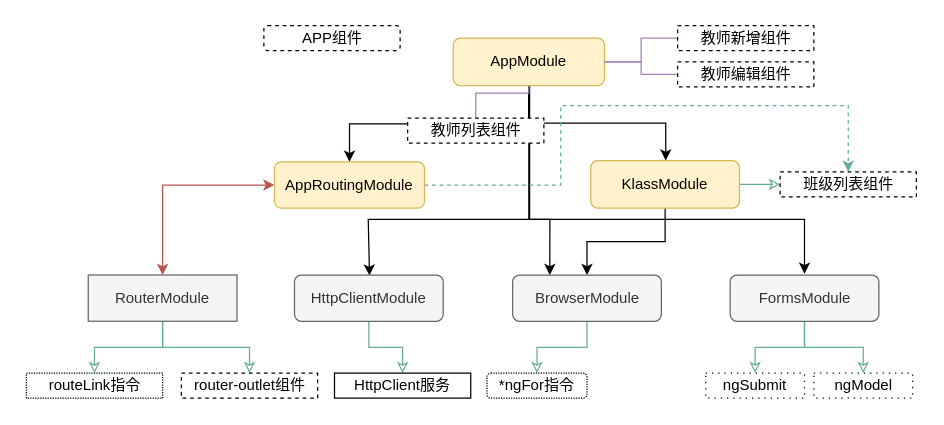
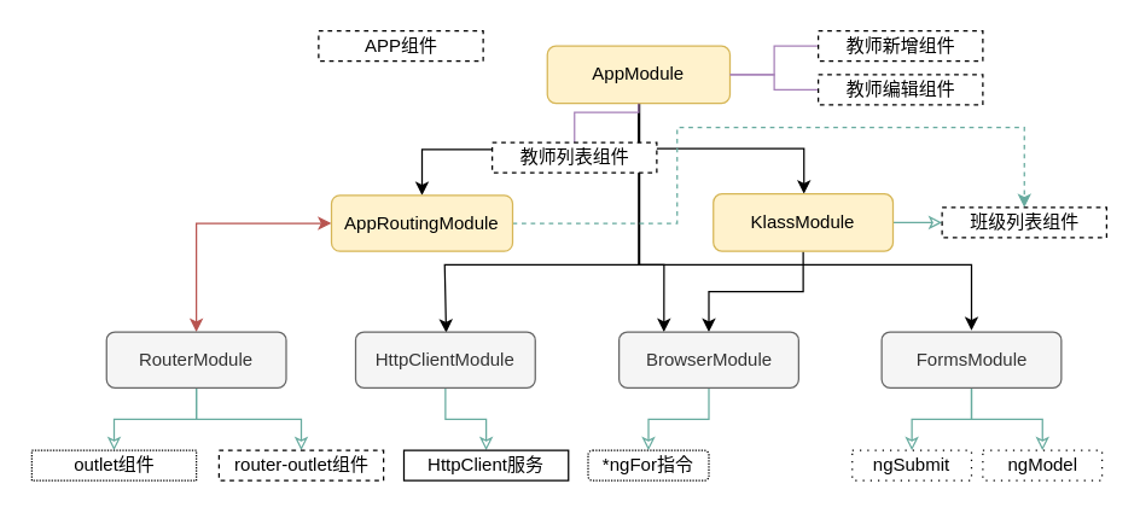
- <mxCell id="29" value="APP组件" style="whiteSpace=wrap;html=1;dashed=1;rounded=1;" vertex="1" parent="1"><mxGeometry x="210.5" y="20" width="109" height="20" as="geometry" /></mxCell>
+ <mxCell id="29" value="APP组件" style="rounded=0;whiteSpace=wrap;html=1;dashed=1;" vertex="1" parent="1"><mxGeometry x="210.5" y="20" width="109" height="20" as="geometry" /></mxCell>
- <mxCell id="16" value="RouterModule" style="whiteSpace=wrap;html=1;fillColor=#f5f5f5;strokeColor=#666666;fontColor=#333333;rounded=0;" vertex="1" parent="1"><mxGeometry x="70" y="219.5" width="119" height="37" as="geometry" /></mxCell>
+ <mxCell id="16" value="RouterModule" style="rounded=1;whiteSpace=wrap;html=1;fillColor=#f5f5f5;strokeColor=#666666;fontColor=#333333;" vertex="1" parent="1"><mxGeometry x="70" y="219.5" width="119" height="37" as="geometry" /></mxCell>
- <mxCell id="32" value="routeLink指令" style="rounded=0;whiteSpace=wrap;html=1;dashed=1;dashPattern=1 1;" vertex="1" parent="1"><mxGeometry x="20.5" y="298" width="109" height="20" as="geometry" /></mxCell>
+ <mxCell id="32" value="outlet组件" style="rounded=0;whiteSpace=wrap;html=1;dashed=1;dashPattern=1 1;" vertex="1" parent="1"><mxGeometry x="20.5" y="298" width="109" height="20" as="geometry" /></mxCell>
